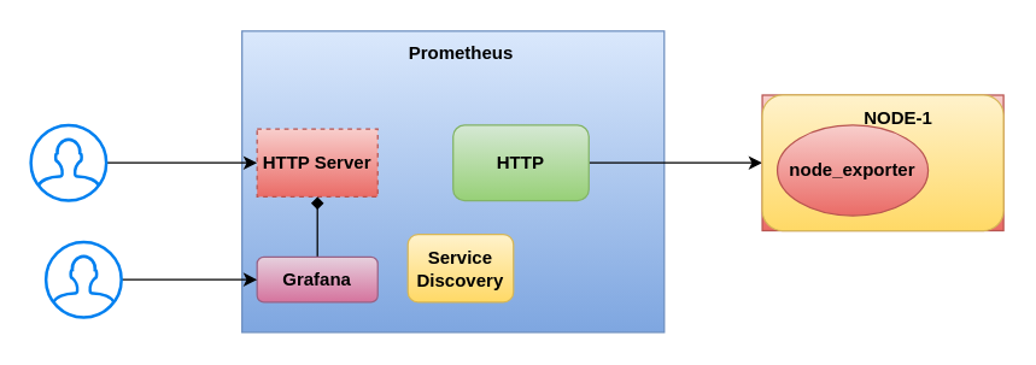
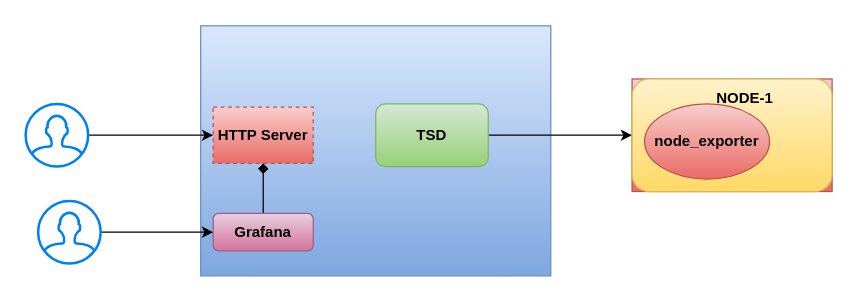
- <mxCell id="3" value="&lt;b&gt;Prometheus&lt;/b&gt;" style="text;html=1;align=center;verticalAlign=middle;resizable=0;points=[];autosize=1;strokeColor=none;fillColor=none;" parent="1" vertex="1"><mxGeometry x="260" y="20" width="90" height="30" as="geometry" /></mxCell>
- <mxCell id="5" value="&lt;b&gt;HTTP&lt;/b&gt;" style="rounded=1;whiteSpace=wrap;html=1;fillColor=#d5e8d4;gradientColor=#97d077;strokeColor=#82b366;" parent="1" vertex="1"><mxGeometry x="300" y="82.5" width="90" height="50" as="geometry" /></mxCell>
+ <mxCell id="5" value="&lt;b&gt;TSD&lt;/b&gt;" style="rounded=1;whiteSpace=wrap;html=1;fillColor=#d5e8d4;gradientColor=#97d077;strokeColor=#82b366;" parent="1" vertex="1"><mxGeometry x="300" y="82.5" width="90" height="50" as="geometry" /></mxCell>
- <mxCell id="17" value="&lt;b&gt;Service Discovery&lt;/b&gt;" style="rounded=1;whiteSpace=wrap;html=1;fillColor=#fff2cc;gradientColor=#ffd966;strokeColor=#d6b656;" vertex="1" parent="1"><mxGeometry x="270" y="155" width="70" height="45" as="geometry" /></mxCell>
